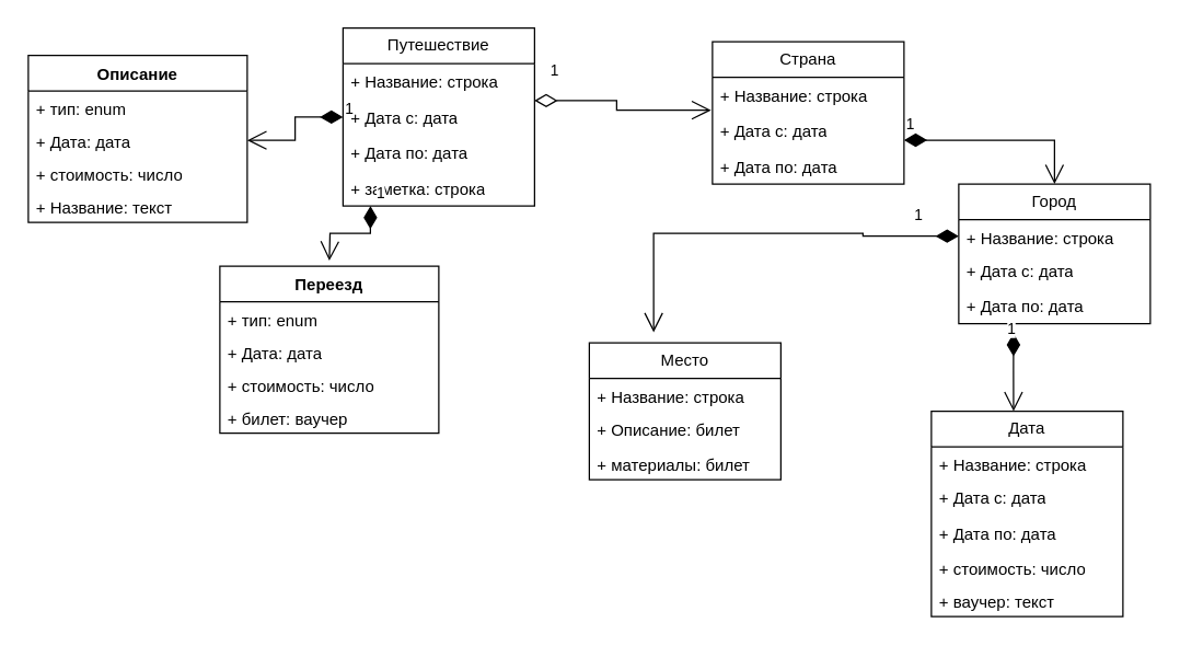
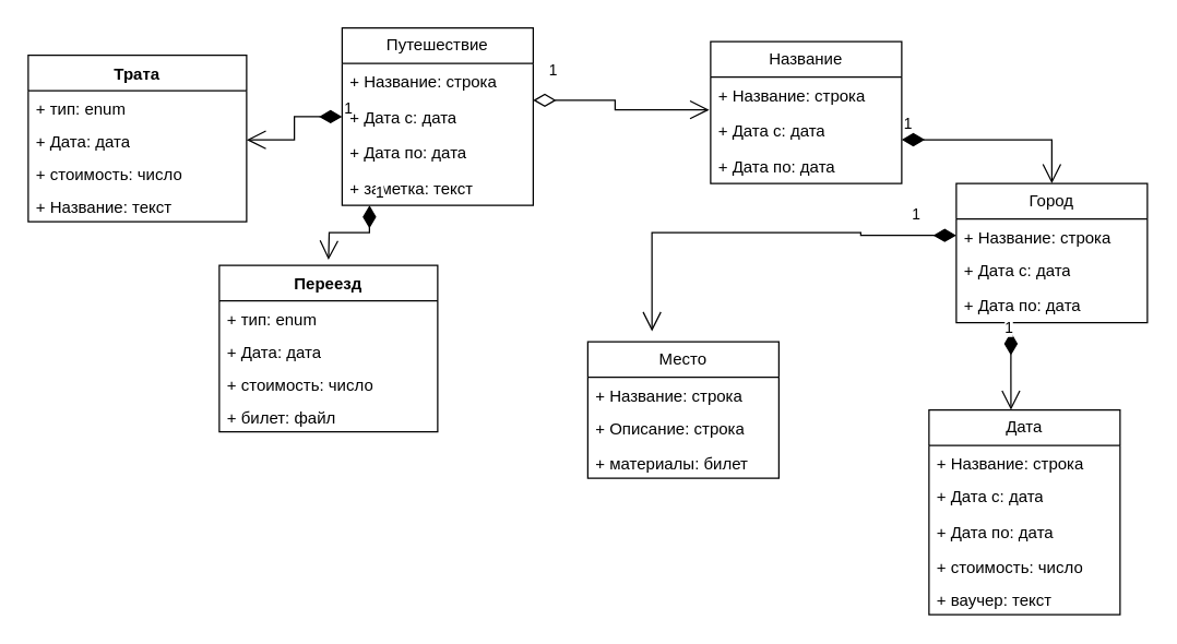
- <mxCell id="7" value="Страна" style="swimlane;fontStyle=0;childLayout=stackLayout;horizontal=1;startSize=26;fillColor=none;horizontalStack=0;resizeParent=1;resizeParentMax=0;resizeLast=0;collapsible=1;marginBottom=0;whiteSpace=wrap;html=1;" parent="1" vertex="1"><mxGeometry x="520" y="30" width="140" height="104" as="geometry" /></mxCell>
+ <mxCell id="7" value="Название" style="swimlane;fontStyle=0;childLayout=stackLayout;horizontal=1;startSize=26;fillColor=none;horizontalStack=0;resizeParent=1;resizeParentMax=0;resizeLast=0;collapsible=1;marginBottom=0;whiteSpace=wrap;html=1;" parent="1" vertex="1"><mxGeometry x="520" y="30" width="140" height="104" as="geometry" /></mxCell>
- <mxCell id="35" value="Описание" style="swimlane;fontStyle=1;align=center;verticalAlign=top;childLayout=stackLayout;horizontal=1;startSize=26;horizontalStack=0;resizeParent=1;resizeParentMax=0;resizeLast=0;collapsible=1;marginBottom=0;whiteSpace=wrap;html=1;" vertex="1" parent="1"><mxGeometry x="20" y="40" width="160" height="122" as="geometry" /></mxCell>
+ <mxCell id="35" value="Трата" style="swimlane;fontStyle=1;align=center;verticalAlign=top;childLayout=stackLayout;horizontal=1;startSize=26;horizontalStack=0;resizeParent=1;resizeParentMax=0;resizeLast=0;collapsible=1;marginBottom=0;whiteSpace=wrap;html=1;" vertex="1" parent="1"><mxGeometry x="20" y="40" width="160" height="122" as="geometry" /></mxCell>
- <mxCell id="6" value="+ заметка: строка" style="text;strokeColor=none;fillColor=none;align=left;verticalAlign=top;spacingLeft=4;spacingRight=4;overflow=hidden;rotatable=0;points=[[0,0.5],[1,0.5]];portConstraint=eastwest;whiteSpace=wrap;html=1;" parent="2" vertex="1"><mxGeometry y="104" width="140" height="26" as="geometry" /></mxCell>
+ <mxCell id="6" value="+ заметка: текст" style="text;strokeColor=none;fillColor=none;align=left;verticalAlign=top;spacingLeft=4;spacingRight=4;overflow=hidden;rotatable=0;points=[[0,0.5],[1,0.5]];portConstraint=eastwest;whiteSpace=wrap;html=1;" parent="2" vertex="1"><mxGeometry y="104" width="140" height="26" as="geometry" /></mxCell>
- <mxCell id="26" value="+ билет: ваучер" style="text;strokeColor=none;fillColor=none;align=left;verticalAlign=top;spacingLeft=4;spacingRight=4;overflow=hidden;rotatable=0;points=[[0,0.5],[1,0.5]];portConstraint=eastwest;whiteSpace=wrap;html=1;" parent="22" vertex="1"><mxGeometry y="98" width="160" height="24" as="geometry" /></mxCell>
+ <mxCell id="26" value="+ билет: файл" style="text;strokeColor=none;fillColor=none;align=left;verticalAlign=top;spacingLeft=4;spacingRight=4;overflow=hidden;rotatable=0;points=[[0,0.5],[1,0.5]];portConstraint=eastwest;whiteSpace=wrap;html=1;" parent="22" vertex="1"><mxGeometry y="98" width="160" height="24" as="geometry" /></mxCell>
- <mxCell id="19" value="&lt;div&gt;+ Описание: билет&lt;br&gt;&lt;/div&gt;&lt;div&gt;&lt;br&gt;&lt;/div&gt;" style="text;strokeColor=none;fillColor=none;align=left;verticalAlign=top;spacingLeft=4;spacingRight=4;overflow=hidden;rotatable=0;points=[[0,0.5],[1,0.5]];portConstraint=eastwest;whiteSpace=wrap;html=1;" parent="17" vertex="1"><mxGeometry y="50" width="140" height="26" as="geometry" /></mxCell>
+ <mxCell id="19" value="&lt;div&gt;+ Описание: строка&lt;br&gt;&lt;/div&gt;&lt;div&gt;&lt;br&gt;&lt;/div&gt;" style="text;strokeColor=none;fillColor=none;align=left;verticalAlign=top;spacingLeft=4;spacingRight=4;overflow=hidden;rotatable=0;points=[[0,0.5],[1,0.5]];portConstraint=eastwest;whiteSpace=wrap;html=1;" parent="17" vertex="1"><mxGeometry y="50" width="140" height="26" as="geometry" /></mxCell>
